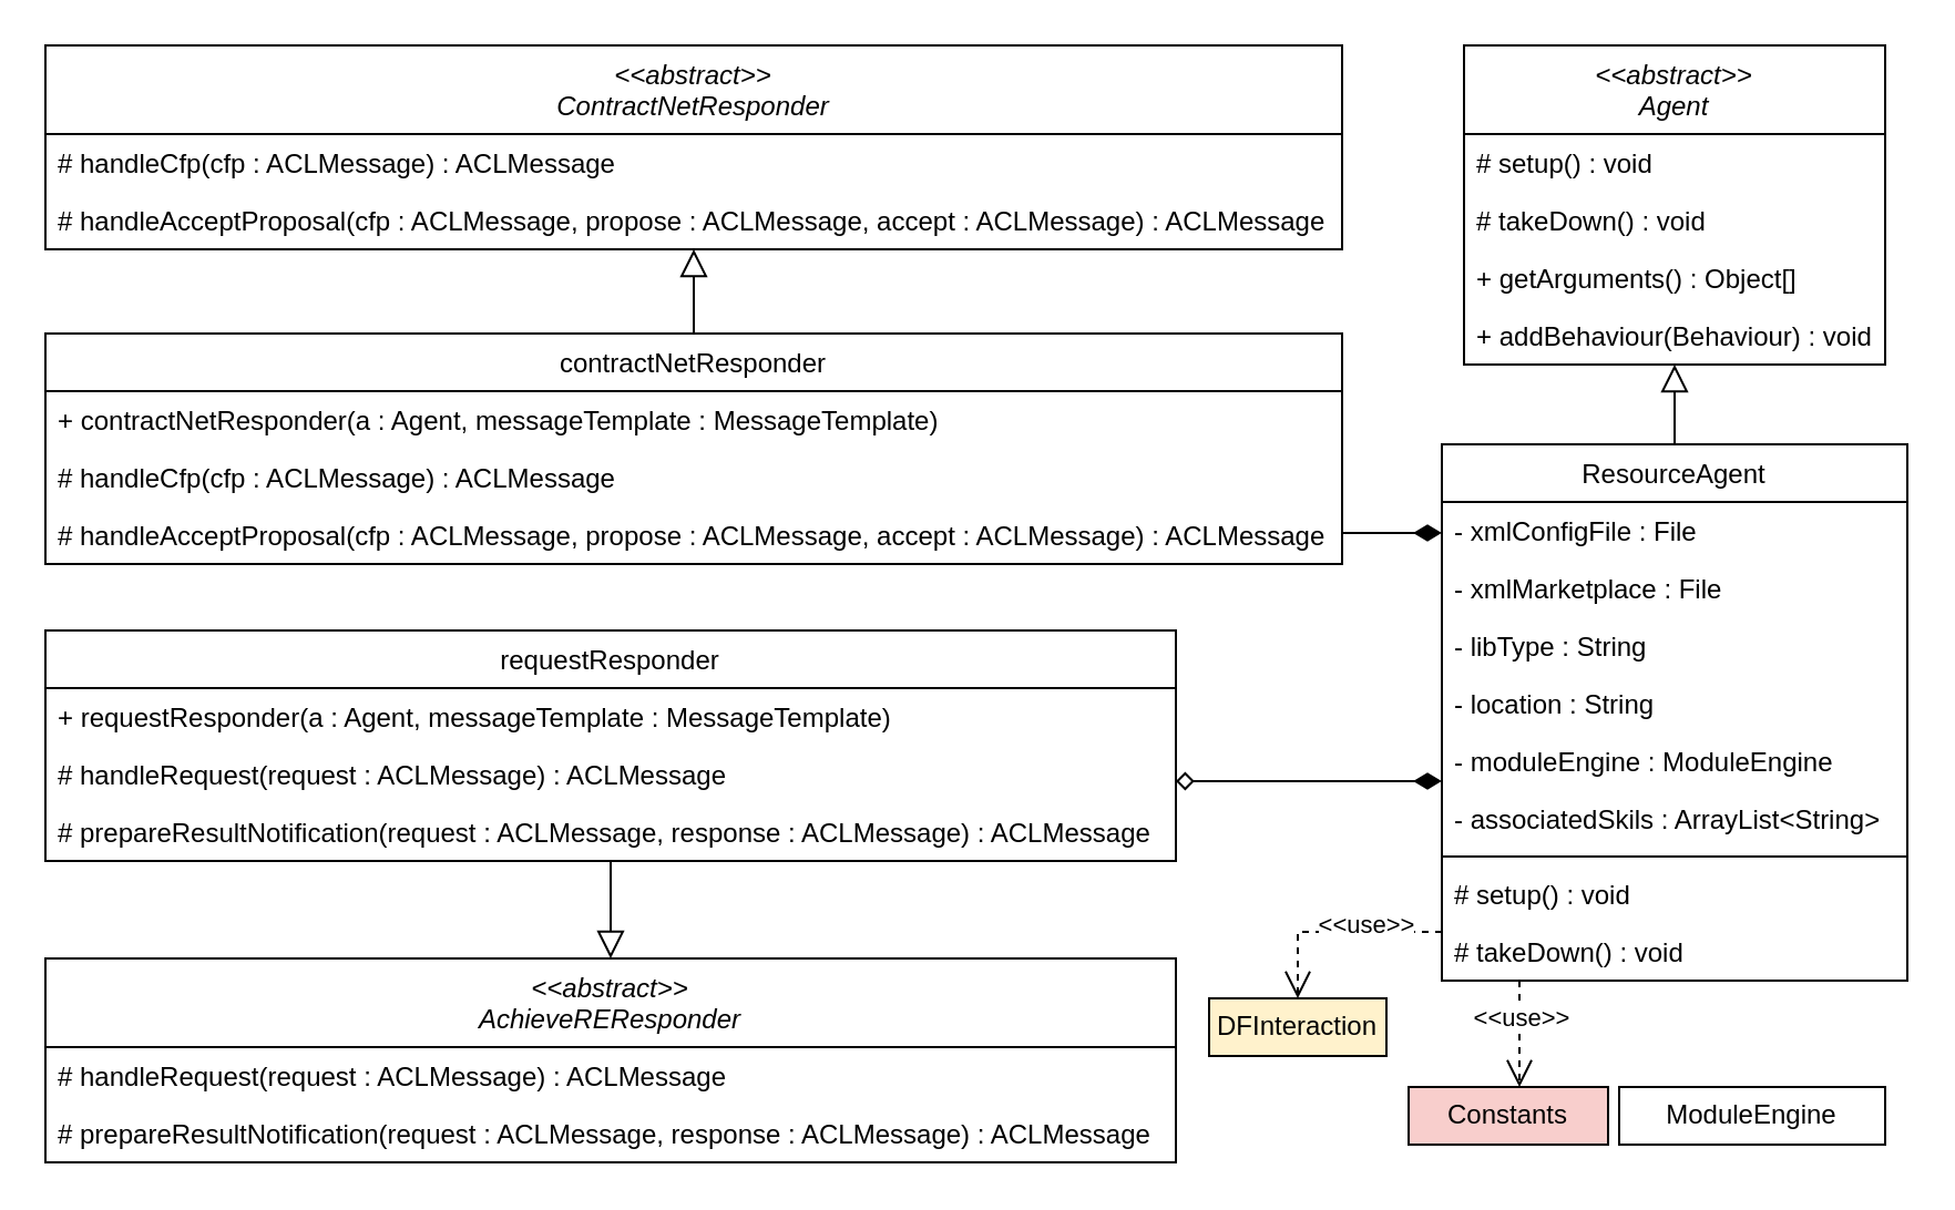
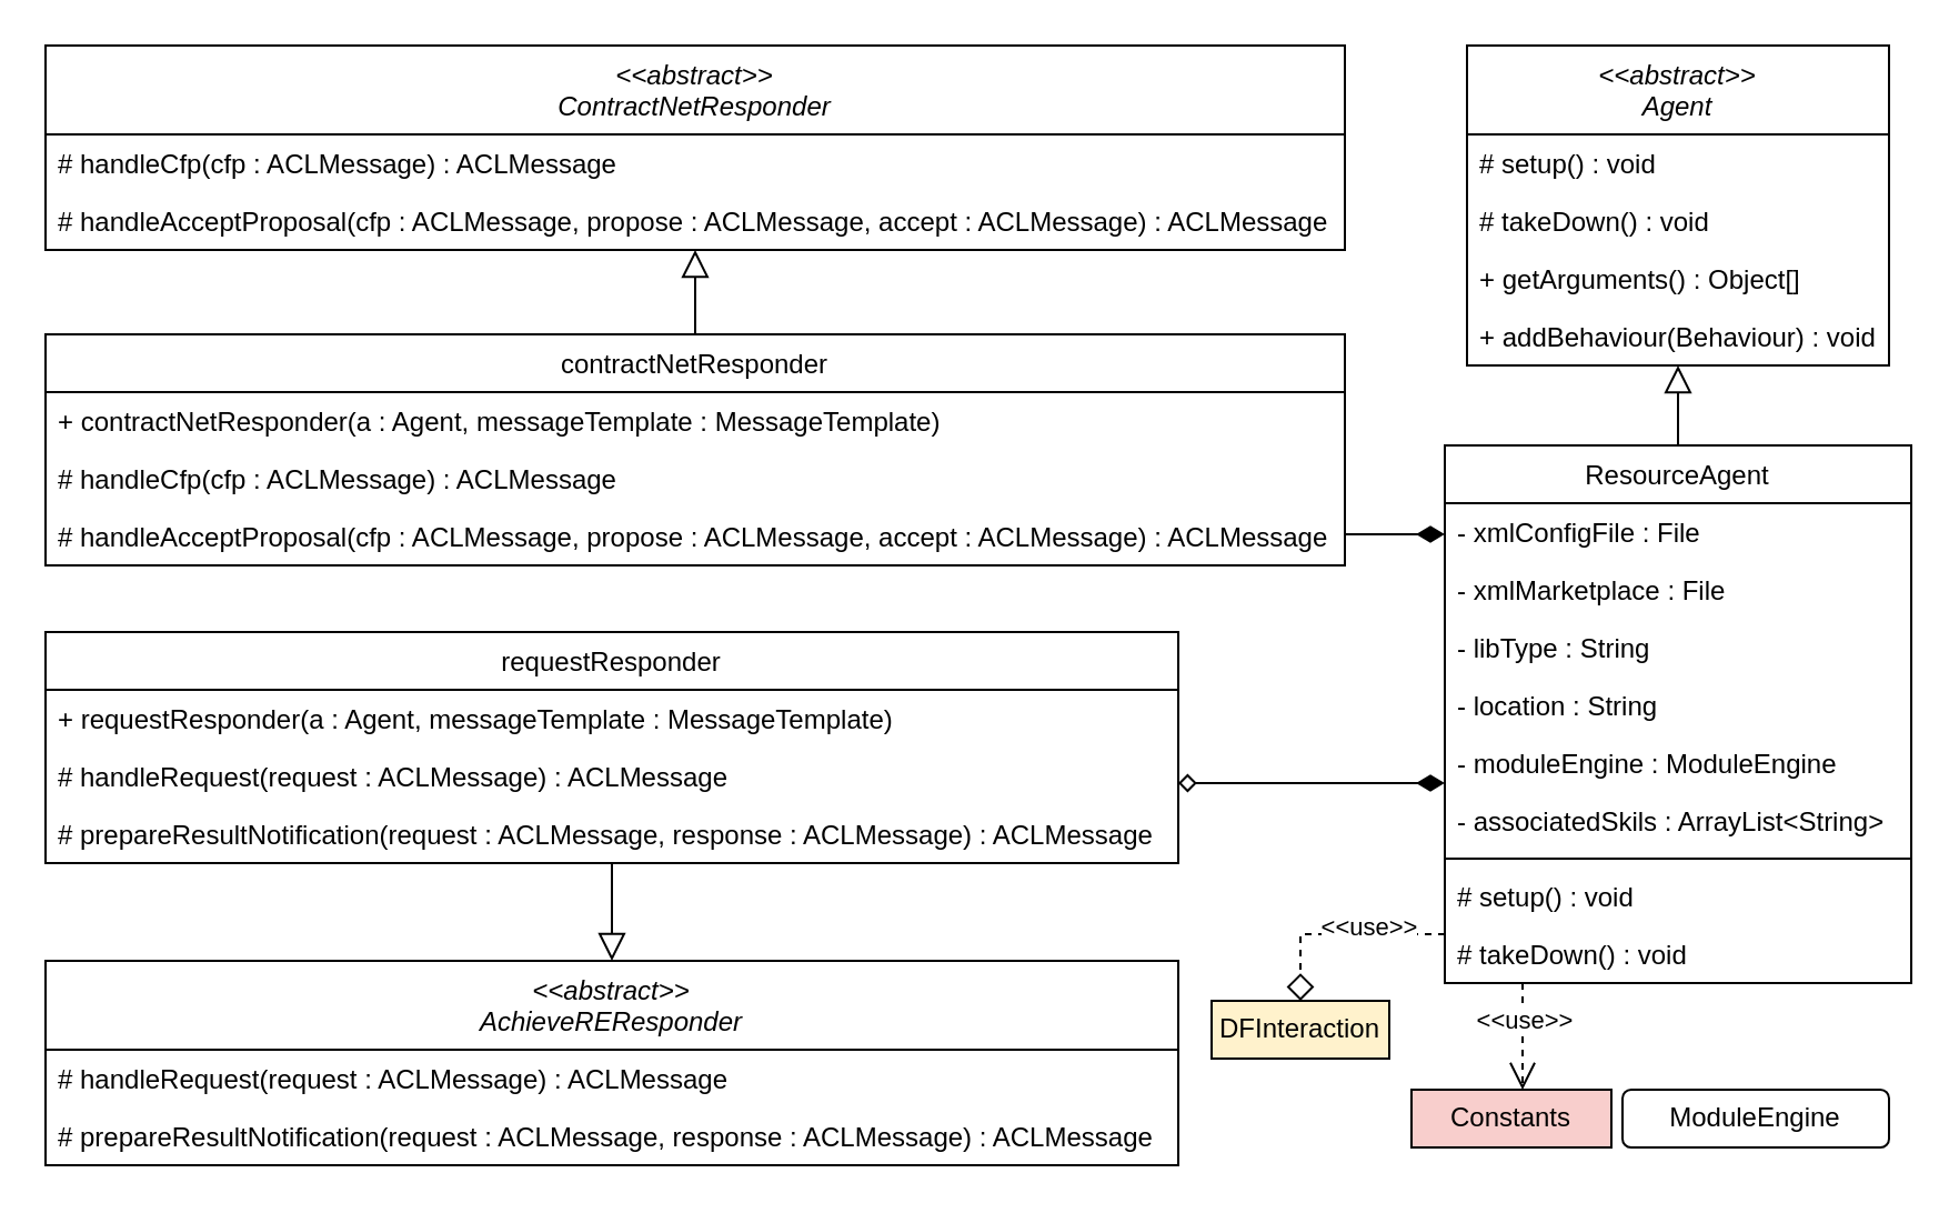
- <mxCell id="41" style="edgeStyle=orthogonalEdgeStyle;rounded=0;orthogonalLoop=1;jettySize=auto;html=1;dashed=1;endArrow=open;endFill=0;startSize=6;sourcePerimeterSpacing=0;endSize=10;" edge="1" parent="1" source="7" target="38"><mxGeometry relative="1" as="geometry"><mxPoint x="695" y="500" as="targetPoint" /><Array as="points"><mxPoint x="585" y="420" /></Array><mxPoint x="625" y="430" as="sourcePoint" /></mxGeometry></mxCell>
+ <mxCell id="41" style="edgeStyle=orthogonalEdgeStyle;rounded=0;orthogonalLoop=1;jettySize=auto;html=1;dashed=1;endArrow=diamond;endFill=0;startSize=6;sourcePerimeterSpacing=0;endSize=10;" edge="1" parent="1" source="7" target="38"><mxGeometry relative="1" as="geometry"><mxPoint x="695" y="500" as="targetPoint" /><Array as="points"><mxPoint x="585" y="420" /></Array><mxPoint x="625" y="430" as="sourcePoint" /></mxGeometry></mxCell>
- <mxCell id="36" value="ModuleEngine" style="rounded=0;whiteSpace=wrap;html=1;" parent="1" vertex="1"><mxGeometry x="730" y="490" width="120" height="26" as="geometry" /></mxCell>
+ <mxCell id="36" value="ModuleEngine" style="whiteSpace=wrap;html=1;rounded=1;" parent="1" vertex="1"><mxGeometry x="730" y="490" width="120" height="26" as="geometry" /></mxCell>
